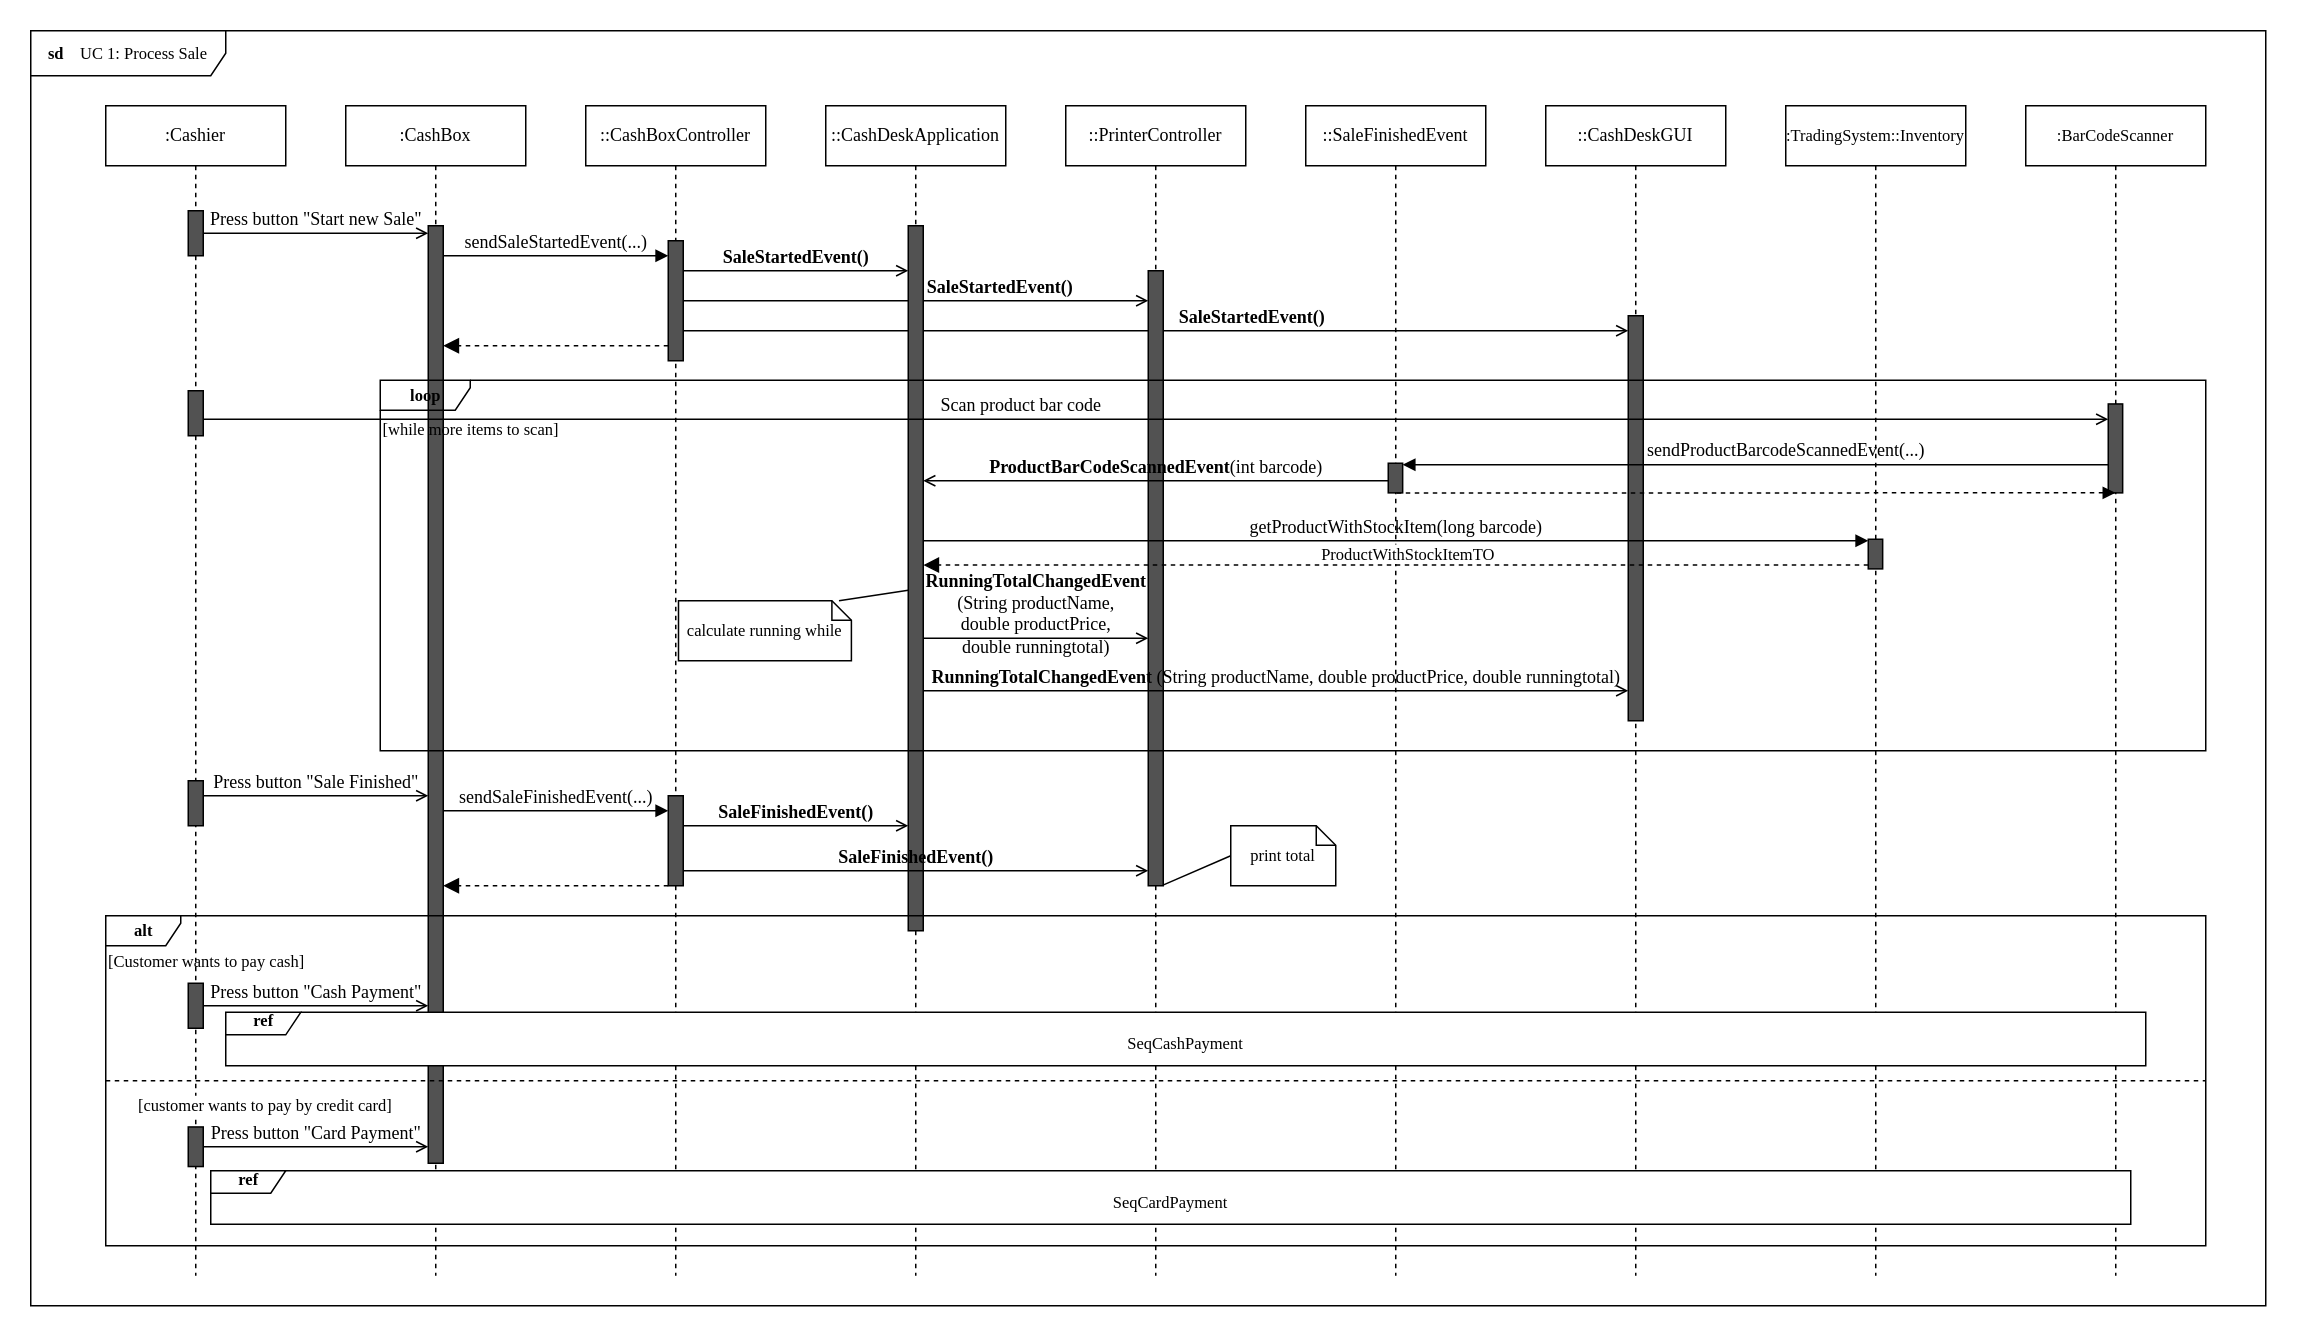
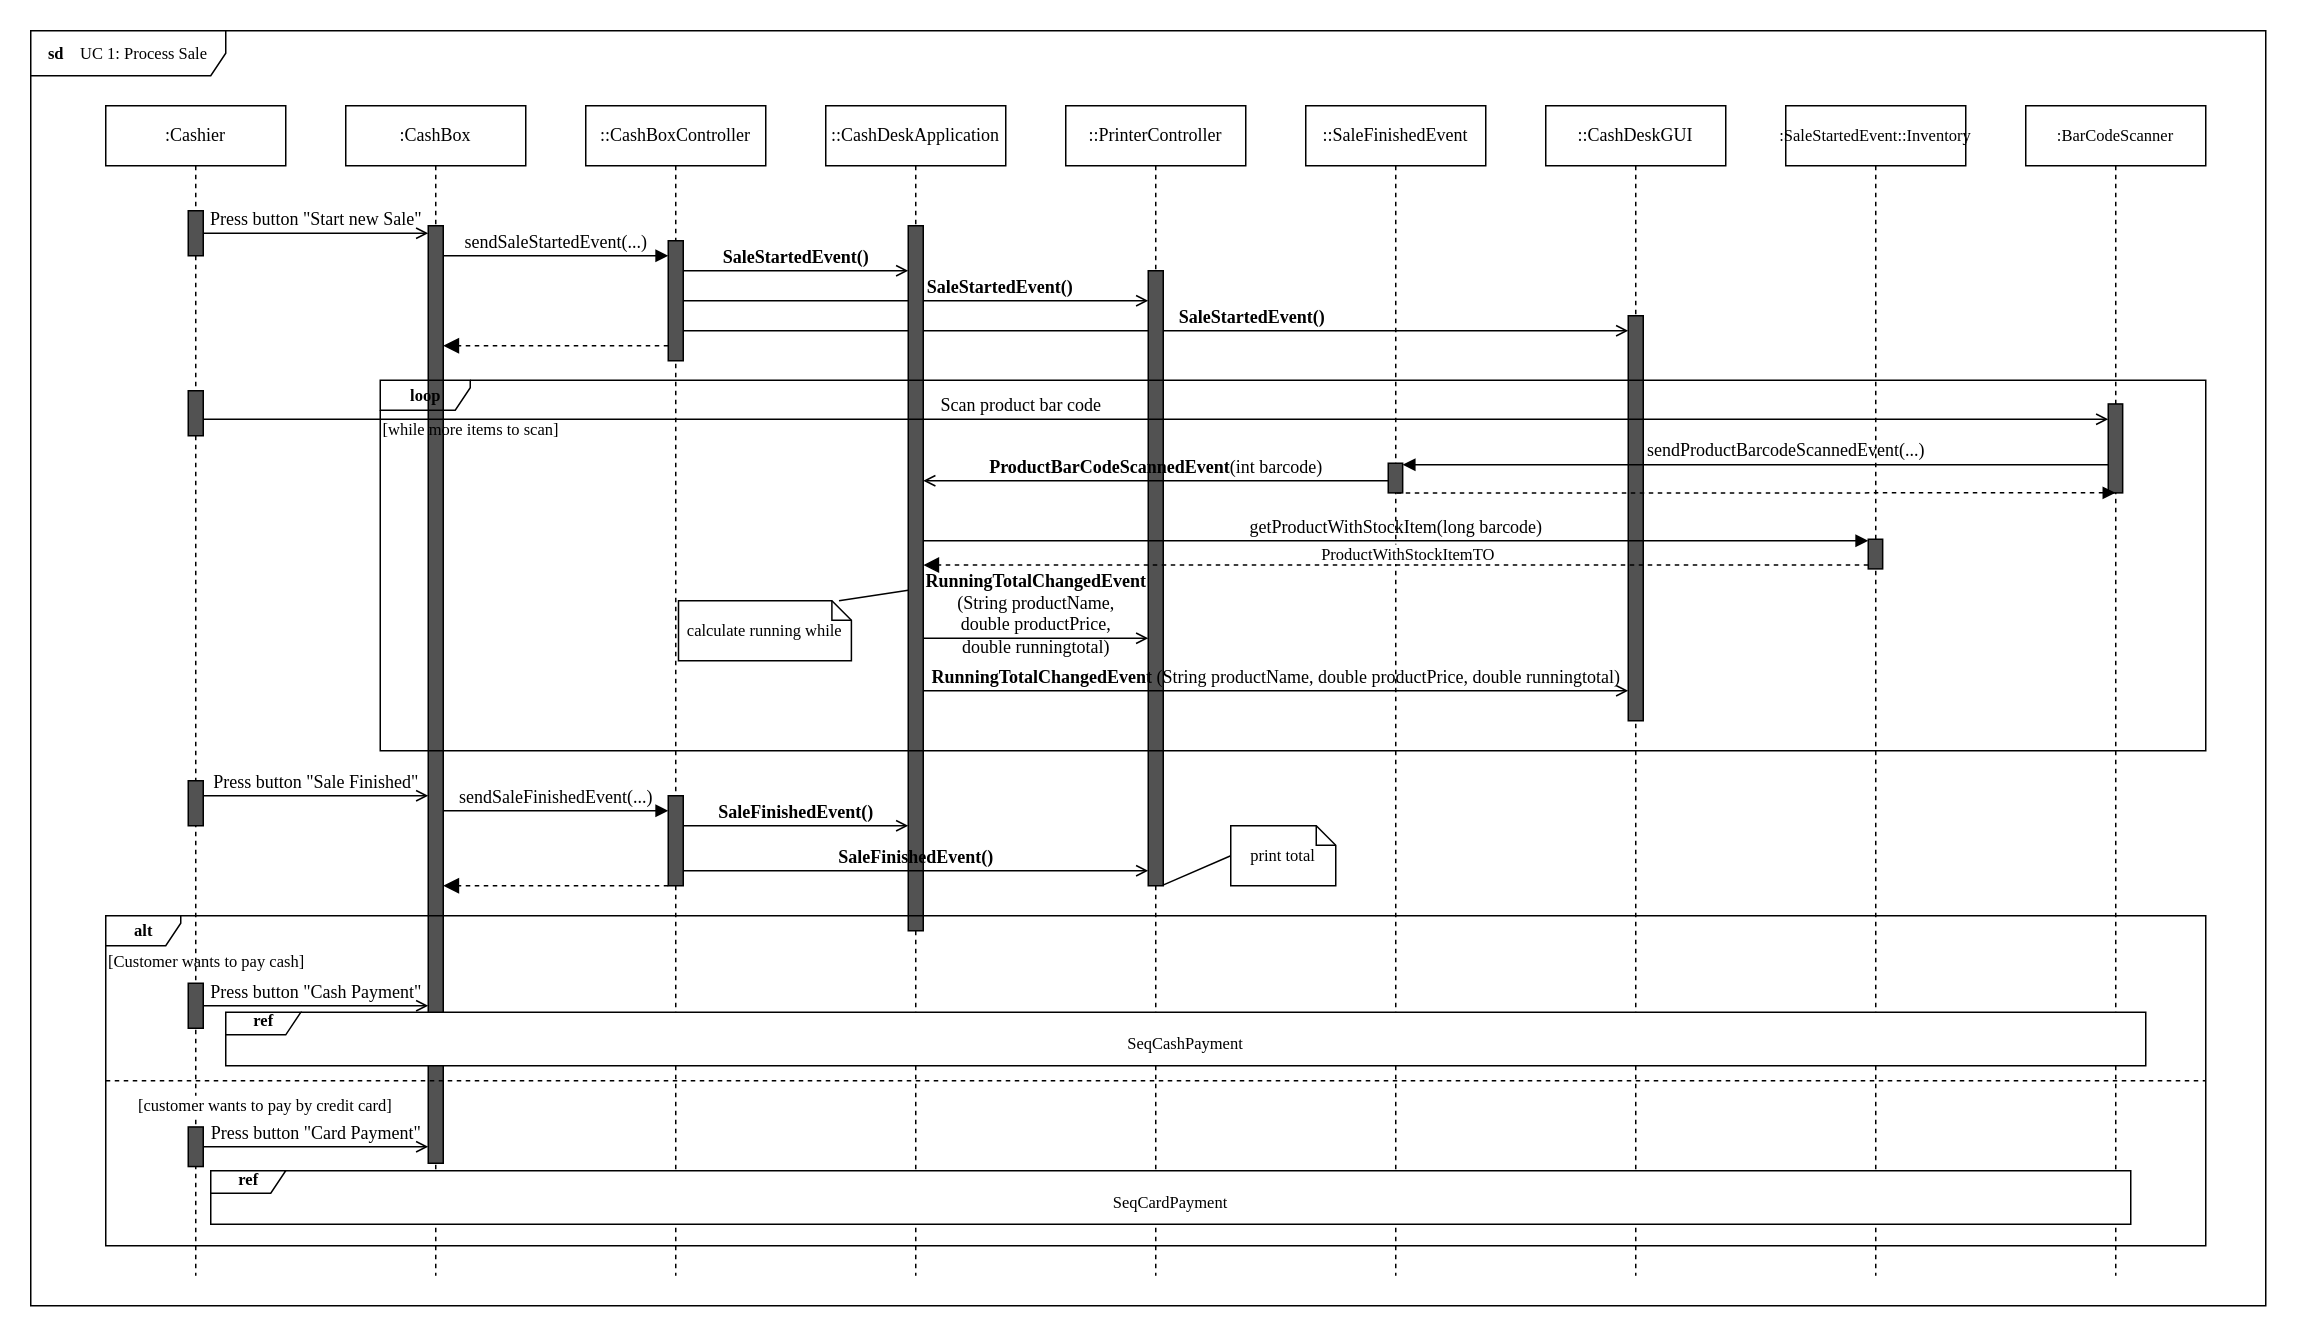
- <mxCell id="28" value="&lt;font style=&quot;font-size: 11px&quot;&gt;:TradingSystem::Inventory&lt;/font&gt;" style="shape=umlLifeline;perimeter=lifelinePerimeter;whiteSpace=wrap;html=1;container=1;collapsible=0;recursiveResize=0;outlineConnect=0;rounded=0;shadow=0;comic=0;labelBackgroundColor=none;strokeWidth=1;fontFamily=Verdana;fontSize=12;align=center;" vertex="1" parent="1"><mxGeometry x="1190" y="70" width="120" height="780" as="geometry" /></mxCell>
+ <mxCell id="28" value="&lt;font style=&quot;font-size: 11px&quot;&gt;:SaleStartedEvent::Inventory&lt;/font&gt;" style="shape=umlLifeline;perimeter=lifelinePerimeter;whiteSpace=wrap;html=1;container=1;collapsible=0;recursiveResize=0;outlineConnect=0;rounded=0;shadow=0;comic=0;labelBackgroundColor=none;strokeWidth=1;fontFamily=Verdana;fontSize=12;align=center;" vertex="1" parent="1"><mxGeometry x="1190" y="70" width="120" height="780" as="geometry" /></mxCell>
